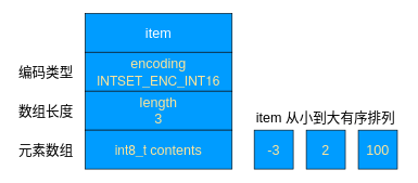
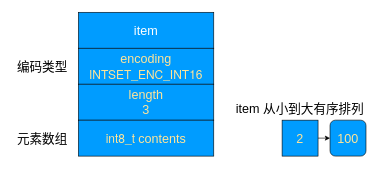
- <mxCell id="12" value="数组长度" style="text;html=1;strokeColor=none;fillColor=none;align=center;verticalAlign=middle;whiteSpace=wrap;rounded=0;labelBackgroundColor=none;fontSize=21;fontColor=#000000;" vertex="1" parent="1"><mxGeometry x="20" y="155" width="100" height="30" as="geometry" /></mxCell>
- <mxCell id="6" value="-3" style="rounded=0;whiteSpace=wrap;html=1;labelBackgroundColor=none;strokeColor=#000000;fontSize=21;fillColor=#009CFF;fontColor=#FFE599;" vertex="1" parent="1"><mxGeometry x="390" y="200" width="60" height="60" as="geometry" /></mxCell>
+ <mxCell id="9" value="" style="endArrow=classic;html=1;fontSize=21;entryX=0;entryY=0.5;entryDx=0;entryDy=0;exitX=1;exitY=0.5;exitDx=0;exitDy=0;fontColor=#FFE599;" edge="1" parent="1" source="7" target="8"><mxGeometry width="50" height="50" relative="1" as="geometry"><mxPoint x="440" y="350" as="sourcePoint" /><mxPoint x="490" y="300" as="targetPoint" /></mxGeometry></mxCell>
- <mxCell id="8" value="100" style="rounded=0;whiteSpace=wrap;html=1;labelBackgroundColor=none;strokeColor=#000000;fontSize=21;fillColor=#009CFF;fontColor=#FFE599;" vertex="1" parent="1"><mxGeometry x="550" y="200" width="60" height="60" as="geometry" /></mxCell>
+ <mxCell id="8" value="100" style="whiteSpace=wrap;html=1;labelBackgroundColor=none;strokeColor=#000000;fontSize=21;fillColor=#009CFF;fontColor=#FFE599;rounded=1;" vertex="1" parent="1"><mxGeometry x="550" y="200" width="60" height="60" as="geometry" /></mxCell>
